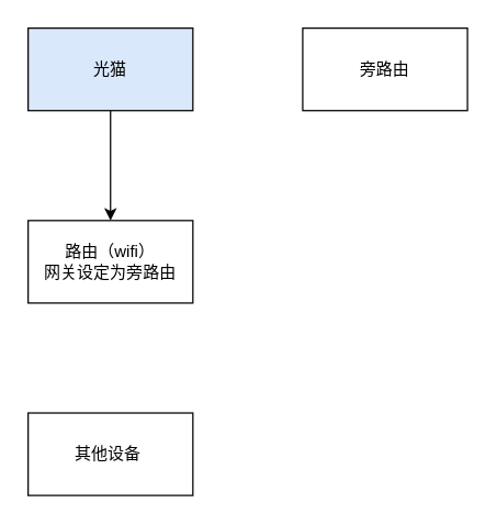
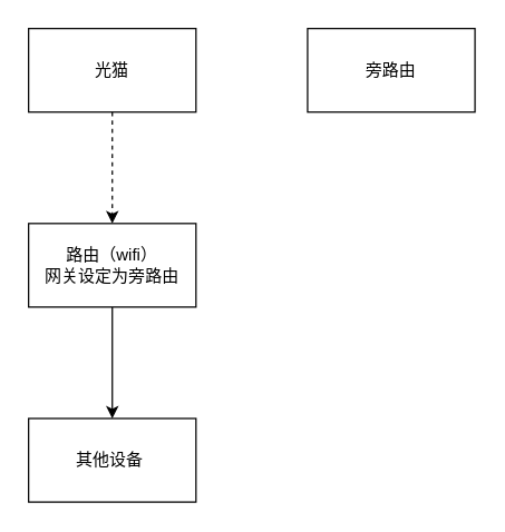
- <mxCell id="3" value="光猫" style="rounded=0;whiteSpace=wrap;html=1;fillColor=#dae8fc;" vertex="1" parent="1"><mxGeometry x="20" y="20" width="120" height="60" as="geometry" /></mxCell>
+ <mxCell id="3" value="光猫" style="rounded=0;whiteSpace=wrap;html=1;" vertex="1" parent="1"><mxGeometry x="20" y="20" width="120" height="60" as="geometry" /></mxCell>
- <mxCell id="2" value="" style="edgeStyle=orthogonalEdgeStyle;rounded=0;orthogonalLoop=1;jettySize=auto;html=1;" edge="1" parent="1" source="3" target="6"><mxGeometry relative="1" as="geometry" /></mxCell>
+ <mxCell id="2" value="" style="edgeStyle=orthogonalEdgeStyle;rounded=0;orthogonalLoop=1;jettySize=auto;html=1;dashed=1;" edge="1" parent="1" source="3" target="6"><mxGeometry relative="1" as="geometry" /></mxCell>
+ <mxCell id="5" value="" style="edgeStyle=orthogonalEdgeStyle;rounded=0;orthogonalLoop=1;jettySize=auto;html=1;" edge="1" parent="1" source="6" target="7"><mxGeometry relative="1" as="geometry" /></mxCell>
